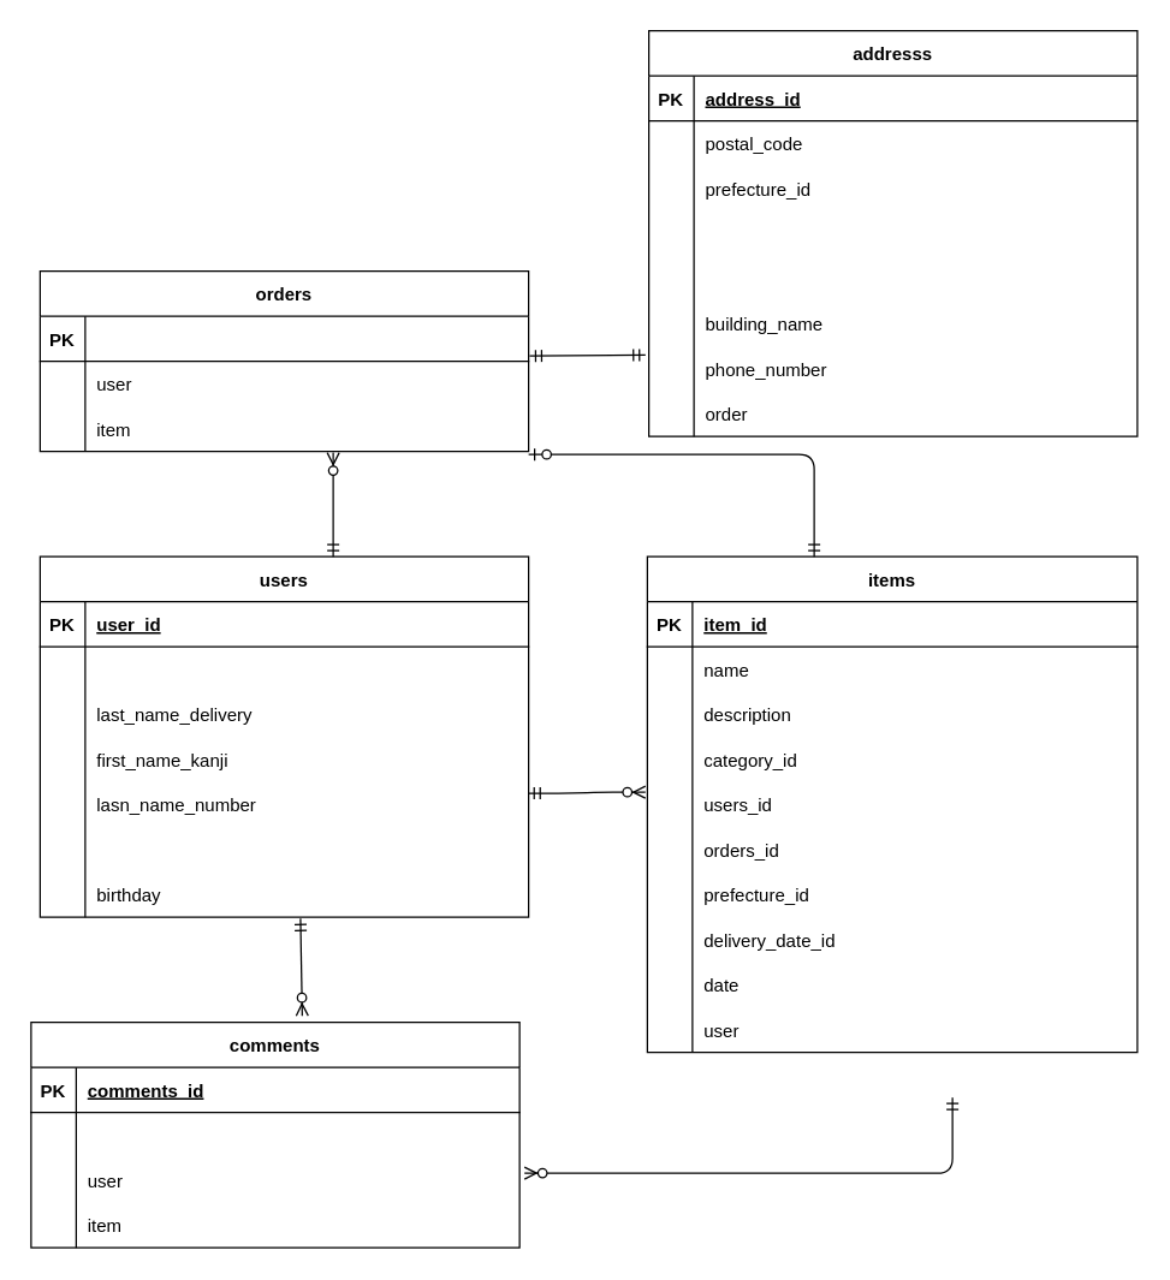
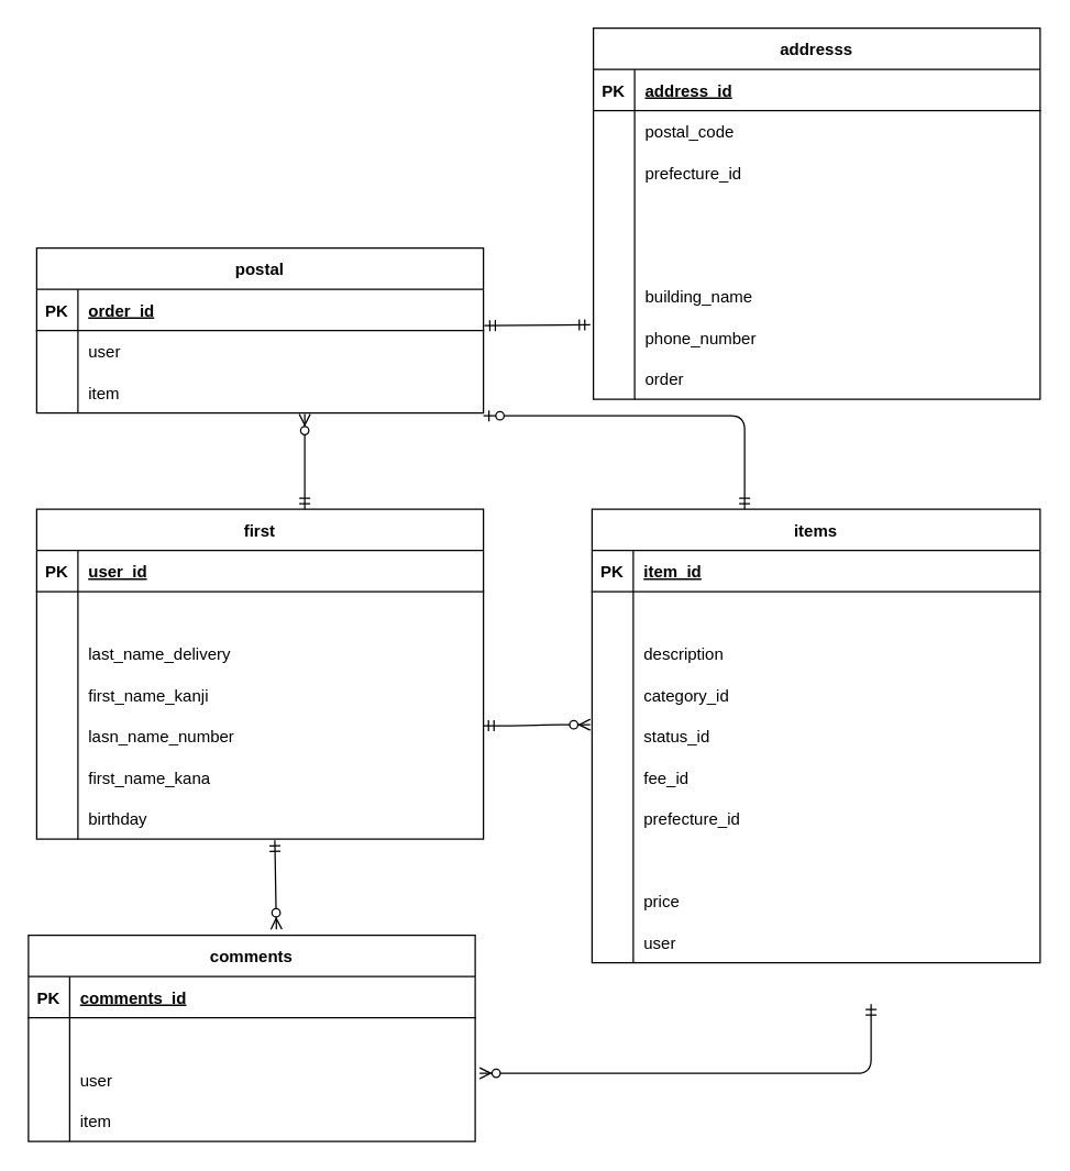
- <mxCell id="54" value="orders" style="shape=table;startSize=30;container=1;collapsible=1;childLayout=tableLayout;fixedRows=1;rowLines=0;fontStyle=1;align=center;resizeLast=1;labelBorderColor=none;" parent="1" vertex="1"><mxGeometry x="26" y="180" width="325" height="120" as="geometry" /></mxCell>
+ <mxCell id="54" value="postal" style="shape=table;startSize=30;container=1;collapsible=1;childLayout=tableLayout;fixedRows=1;rowLines=0;fontStyle=1;align=center;resizeLast=1;labelBorderColor=none;" parent="1" vertex="1"><mxGeometry x="26" y="180" width="325" height="120" as="geometry" /></mxCell>
+ <mxCell id="57" value="order_id" style="shape=partialRectangle;connectable=0;fillColor=none;top=0;left=0;bottom=0;right=0;align=left;spacingLeft=6;fontStyle=5;overflow=hidden;labelBorderColor=none;" parent="55" vertex="1"><mxGeometry x="30" width="295" height="30" as="geometry"><mxRectangle width="295" height="30" as="alternateBounds" /></mxGeometry></mxCell>
- <mxCell id="2" value="users" style="shape=table;startSize=30;container=1;collapsible=1;childLayout=tableLayout;fixedRows=1;rowLines=0;fontStyle=1;align=center;resizeLast=1;labelBorderColor=none;" parent="1" vertex="1"><mxGeometry x="26" y="370" width="325" height="240" as="geometry" /></mxCell>
+ <mxCell id="2" value="first" style="shape=table;startSize=30;container=1;collapsible=1;childLayout=tableLayout;fixedRows=1;rowLines=0;fontStyle=1;align=center;resizeLast=1;labelBorderColor=none;" parent="1" vertex="1"><mxGeometry x="26" y="370" width="325" height="240" as="geometry" /></mxCell>
- <mxCell id="29" value="name" style="shape=partialRectangle;connectable=0;fillColor=none;top=0;left=0;bottom=0;right=0;align=left;spacingLeft=6;overflow=hidden;labelBorderColor=none;" parent="27" vertex="1"><mxGeometry x="30" width="296" height="30" as="geometry"><mxRectangle width="296" height="30" as="alternateBounds" /></mxGeometry></mxCell>
- <mxCell id="38" value="users_id" style="shape=partialRectangle;connectable=0;fillColor=none;top=0;left=0;bottom=0;right=0;align=left;spacingLeft=6;overflow=hidden;labelBorderColor=none;" parent="36" vertex="1"><mxGeometry x="30" width="296" height="30" as="geometry"><mxRectangle width="296" height="30" as="alternateBounds" /></mxGeometry></mxCell>
+ <mxCell id="38" value="status_id" style="shape=partialRectangle;connectable=0;fillColor=none;top=0;left=0;bottom=0;right=0;align=left;spacingLeft=6;overflow=hidden;labelBorderColor=none;" parent="36" vertex="1"><mxGeometry x="30" width="296" height="30" as="geometry"><mxRectangle width="296" height="30" as="alternateBounds" /></mxGeometry></mxCell>
+ <mxCell id="19" value="first_name_kana" style="shape=partialRectangle;connectable=0;fillColor=none;top=0;left=0;bottom=0;right=0;align=left;spacingLeft=6;overflow=hidden;labelBorderColor=none;" parent="17" vertex="1"><mxGeometry x="30" width="295" height="30" as="geometry"><mxRectangle width="295" height="30" as="alternateBounds" /></mxGeometry></mxCell>
- <mxCell id="41" value="orders_id" style="shape=partialRectangle;connectable=0;fillColor=none;top=0;left=0;bottom=0;right=0;align=left;spacingLeft=6;overflow=hidden;labelBorderColor=none;" parent="39" vertex="1"><mxGeometry x="30" width="296" height="30" as="geometry"><mxRectangle width="296" height="30" as="alternateBounds" /></mxGeometry></mxCell>
+ <mxCell id="41" value="fee_id" style="shape=partialRectangle;connectable=0;fillColor=none;top=0;left=0;bottom=0;right=0;align=left;spacingLeft=6;overflow=hidden;labelBorderColor=none;" parent="39" vertex="1"><mxGeometry x="30" width="296" height="30" as="geometry"><mxRectangle width="296" height="30" as="alternateBounds" /></mxGeometry></mxCell>
- <mxCell id="47" value="delivery_date_id" style="shape=partialRectangle;connectable=0;fillColor=none;top=0;left=0;bottom=0;right=0;align=left;spacingLeft=6;overflow=hidden;labelBorderColor=none;" parent="45" vertex="1"><mxGeometry x="30" width="296" height="30" as="geometry"><mxRectangle width="296" height="30" as="alternateBounds" /></mxGeometry></mxCell>
- <mxCell id="50" value="date" style="shape=partialRectangle;connectable=0;fillColor=none;top=0;left=0;bottom=0;right=0;align=left;spacingLeft=6;overflow=hidden;labelBorderColor=none;" parent="48" vertex="1"><mxGeometry x="30" width="296" height="30" as="geometry"><mxRectangle width="296" height="30" as="alternateBounds" /></mxGeometry></mxCell>
+ <mxCell id="50" value="price" style="shape=partialRectangle;connectable=0;fillColor=none;top=0;left=0;bottom=0;right=0;align=left;spacingLeft=6;overflow=hidden;labelBorderColor=none;" parent="48" vertex="1"><mxGeometry x="30" width="296" height="30" as="geometry"><mxRectangle width="296" height="30" as="alternateBounds" /></mxGeometry></mxCell>
